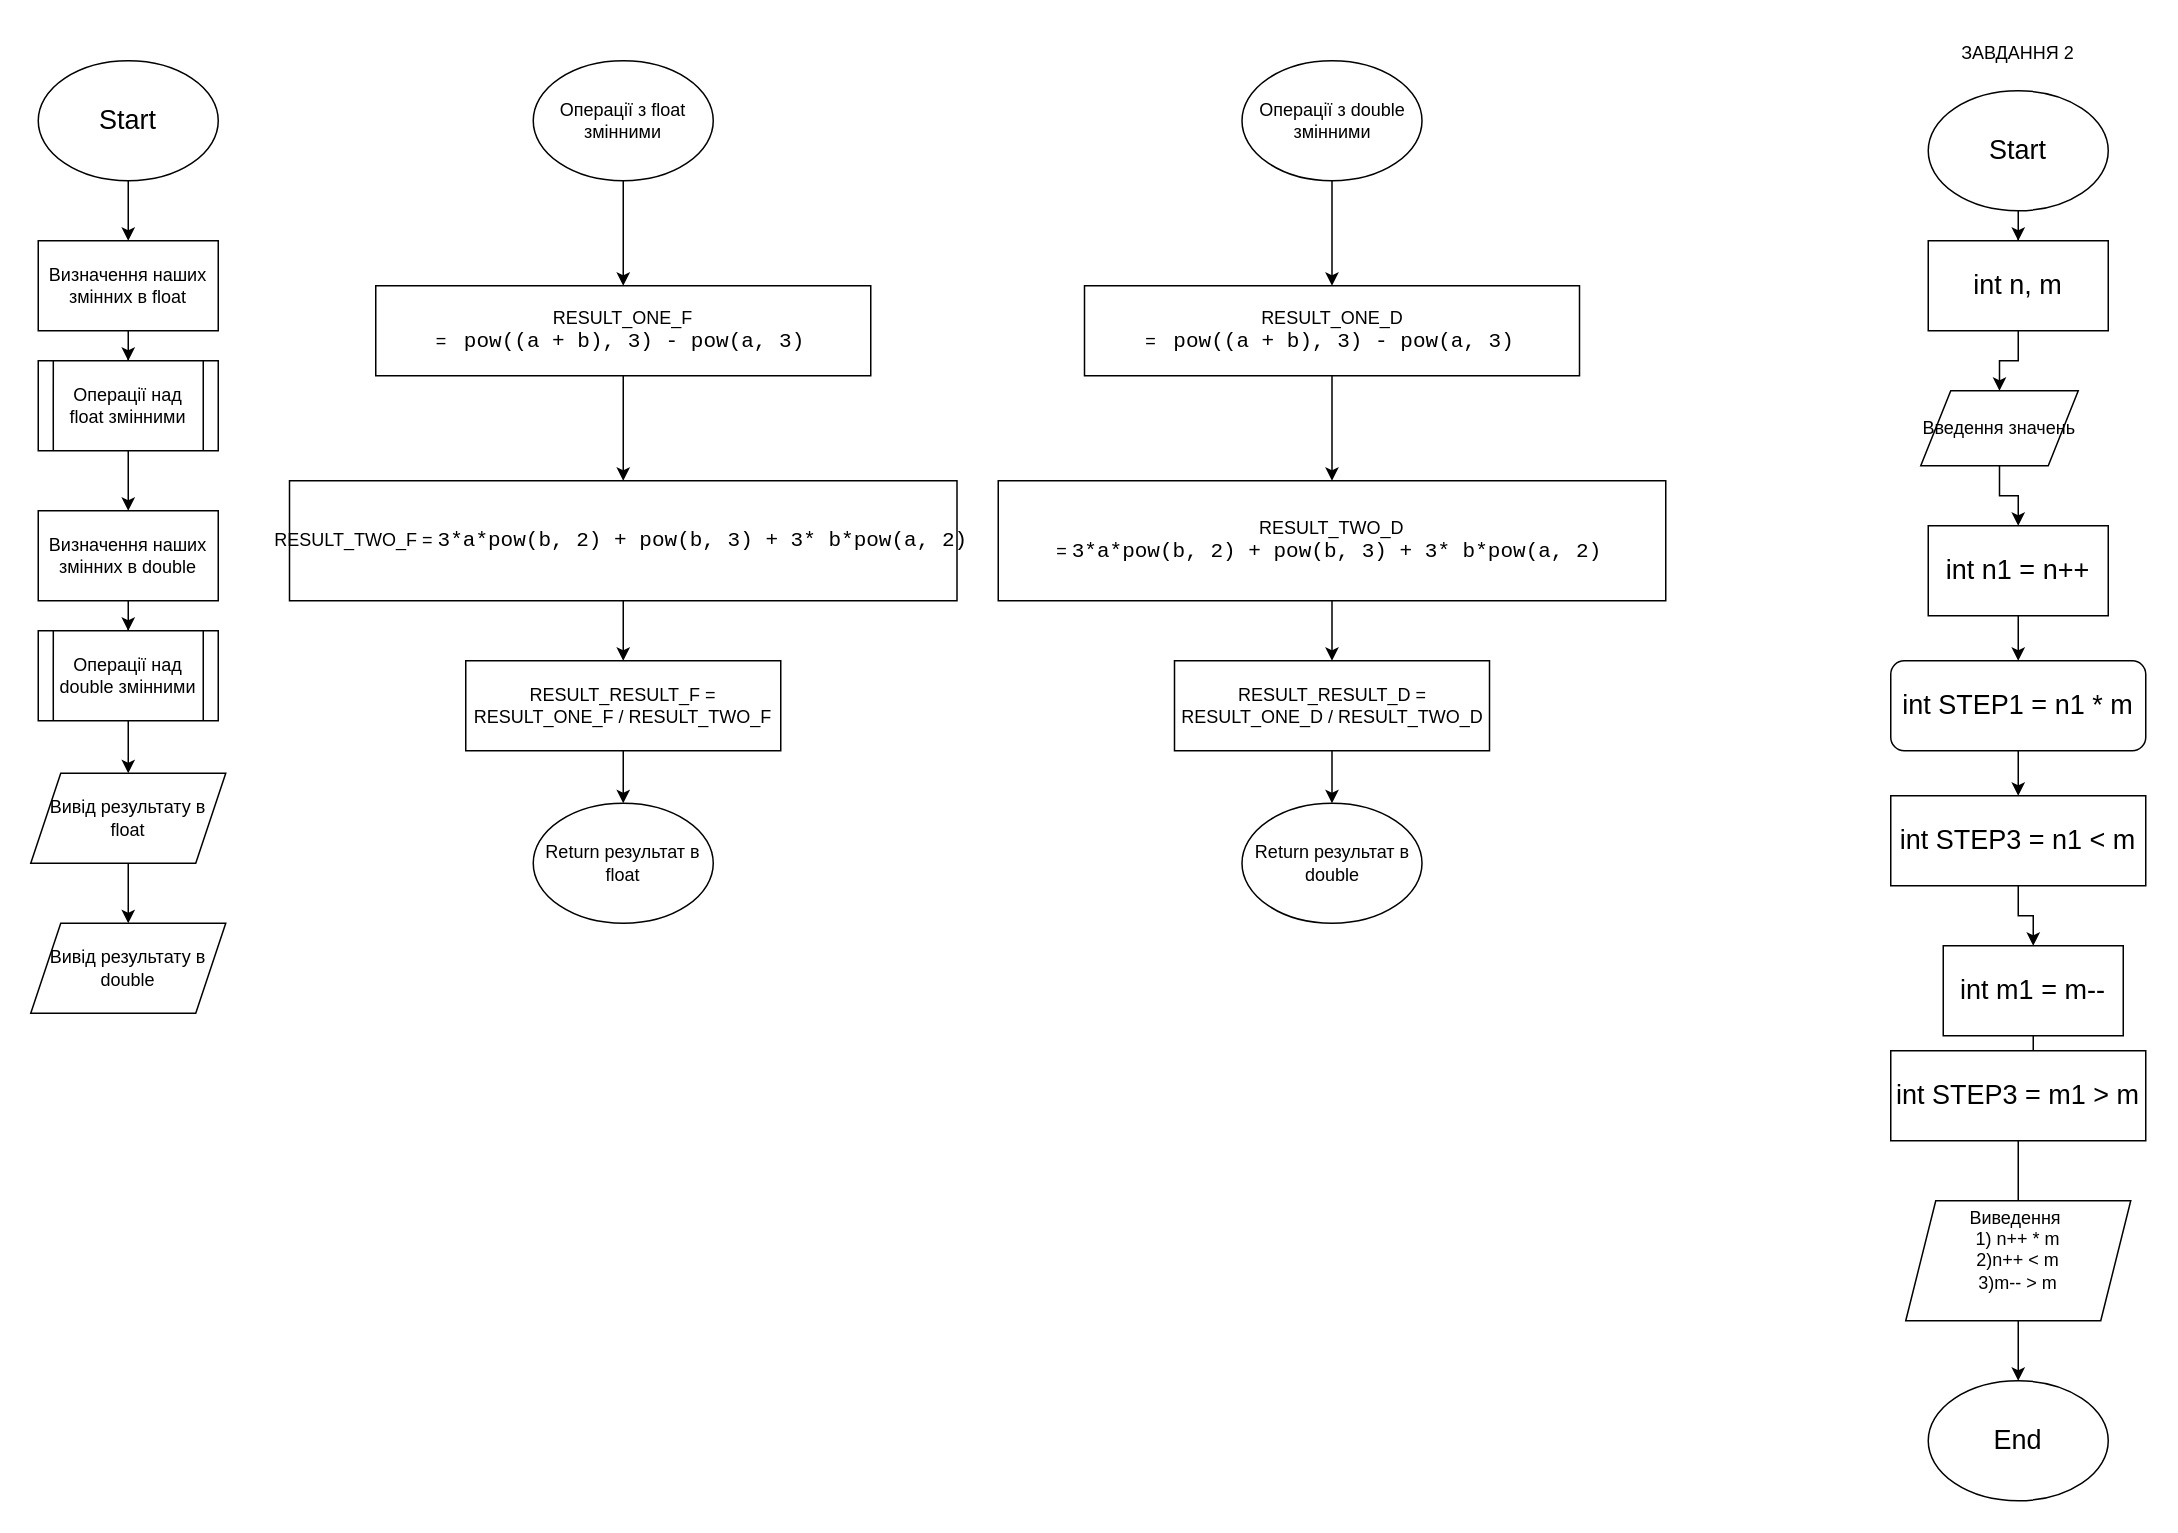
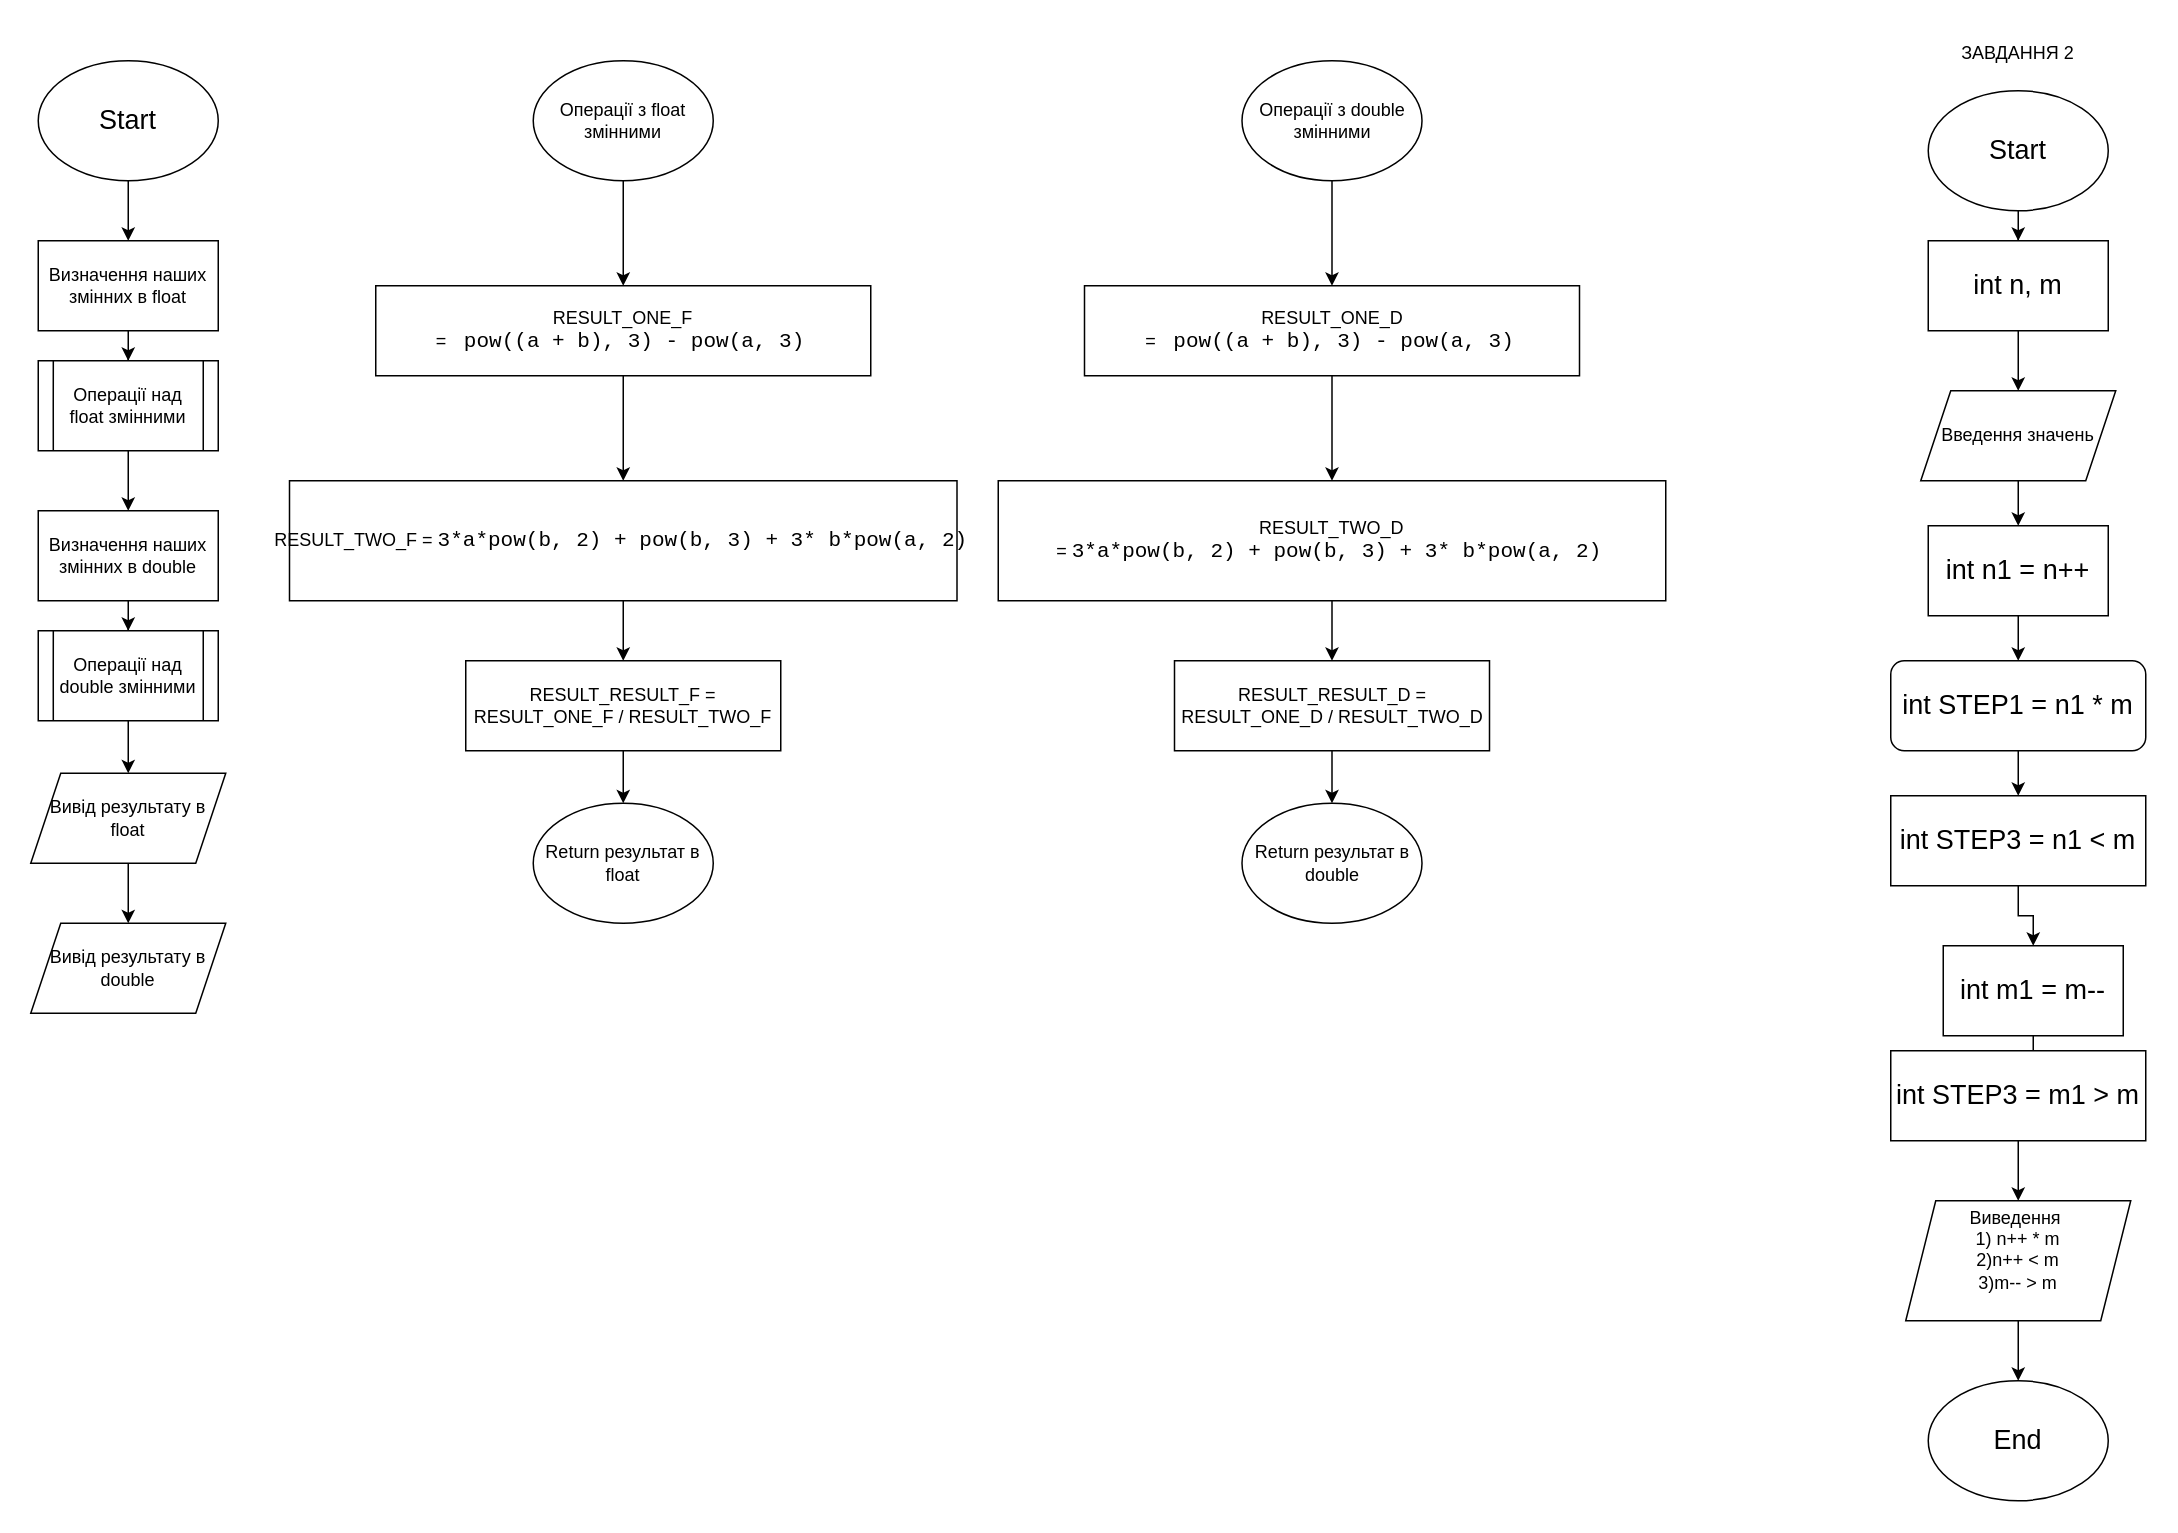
- <mxCell id="43" value="Введення значень" style="shape=parallelogram;perimeter=parallelogramPerimeter;whiteSpace=wrap;html=1;fixedSize=1;" vertex="1" parent="1"><mxGeometry x="1280" y="260" width="105" height="50" as="geometry" /></mxCell>
+ <mxCell id="43" value="Введення значень" style="shape=parallelogram;perimeter=parallelogramPerimeter;whiteSpace=wrap;html=1;fixedSize=1;" vertex="1" parent="1"><mxGeometry x="1280" y="260" width="130" height="60" as="geometry" /></mxCell>
- <mxCell id="52" value="" style="edgeStyle=orthogonalEdgeStyle;rounded=0;orthogonalLoop=1;jettySize=auto;html=1;endArrow=none;" edge="1" parent="1" source="53" target="55"><mxGeometry relative="1" as="geometry" /></mxCell>
+ <mxCell id="52" value="" style="edgeStyle=orthogonalEdgeStyle;rounded=0;orthogonalLoop=1;jettySize=auto;html=1;" edge="1" parent="1" source="53" target="55"><mxGeometry relative="1" as="geometry" /></mxCell>
